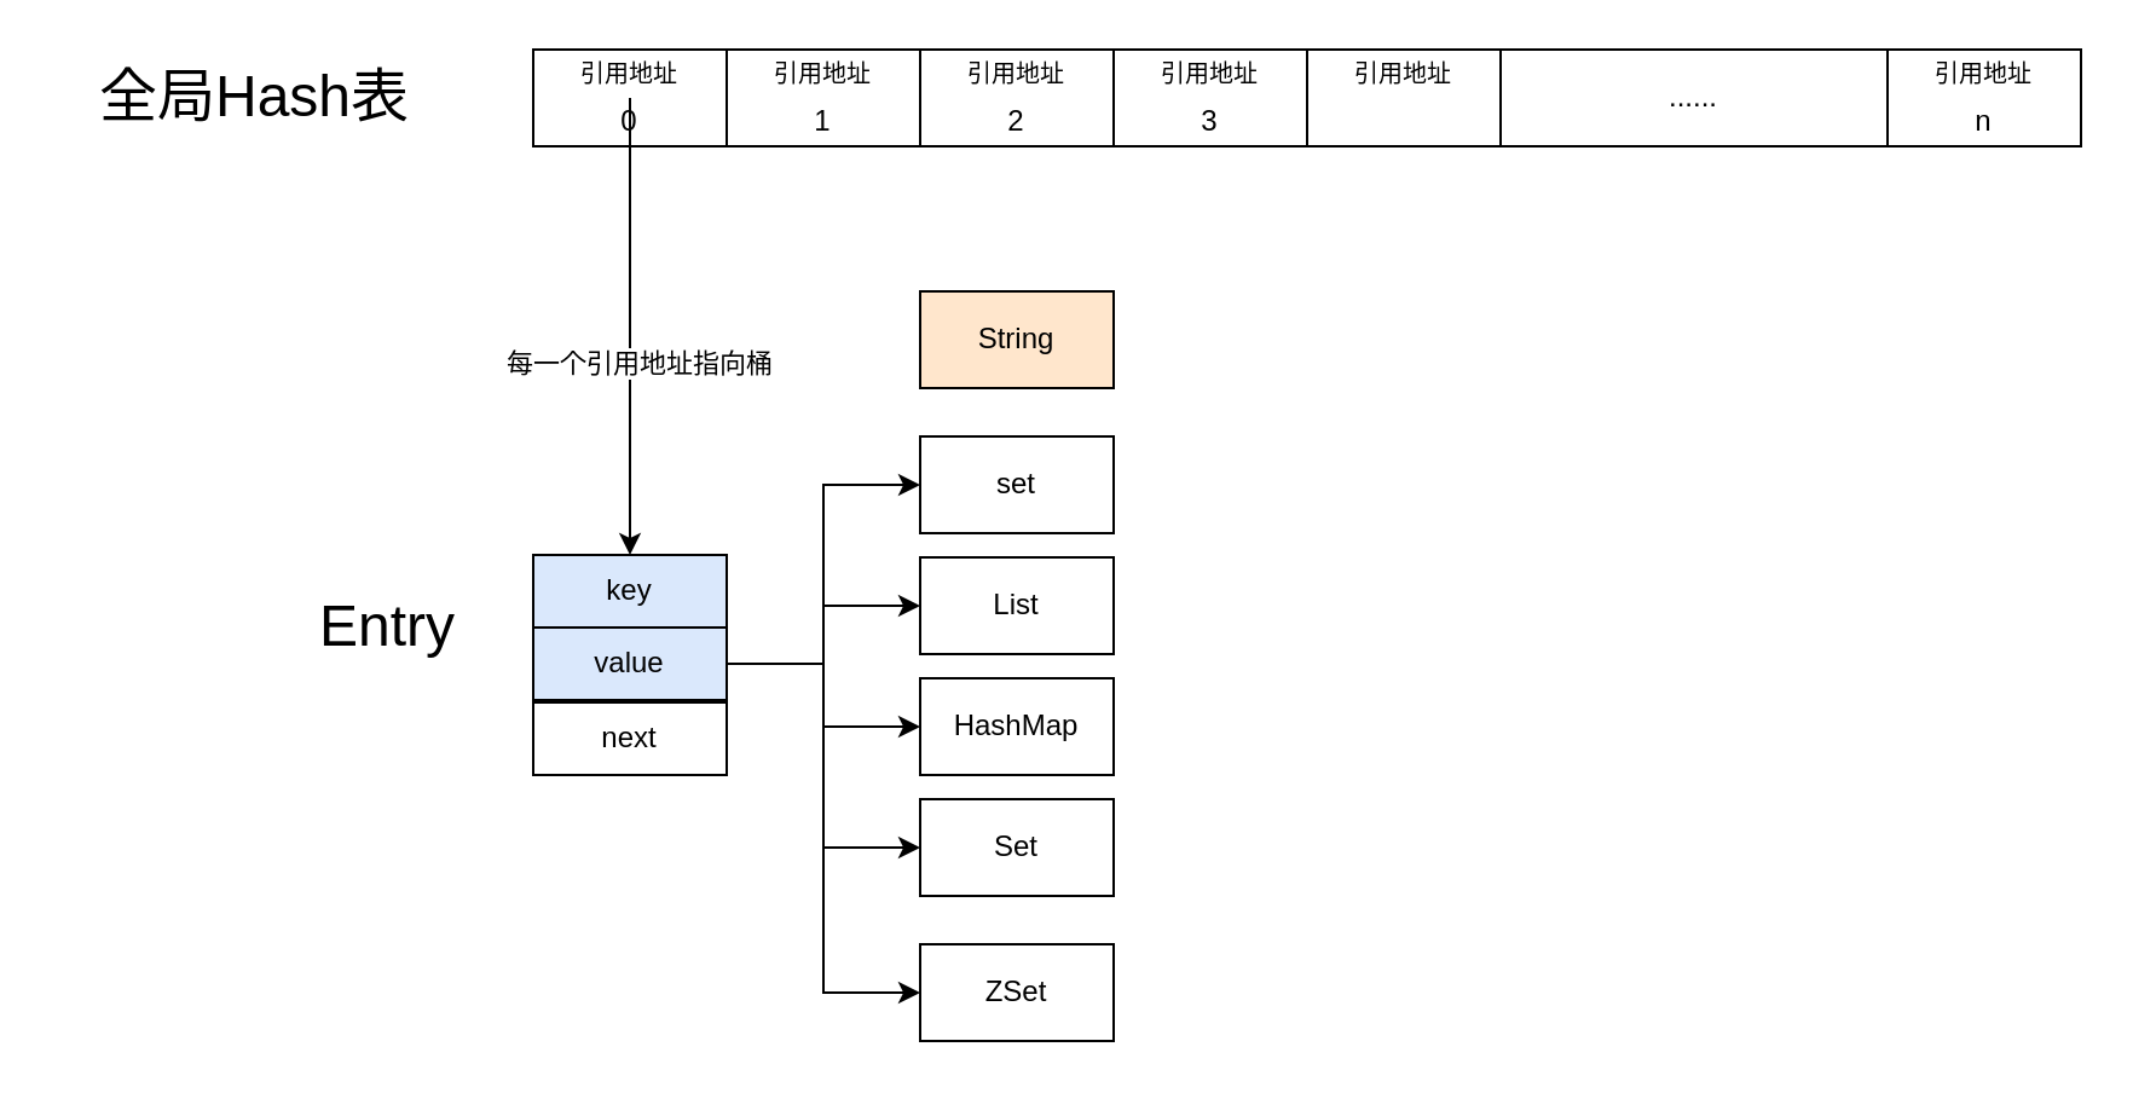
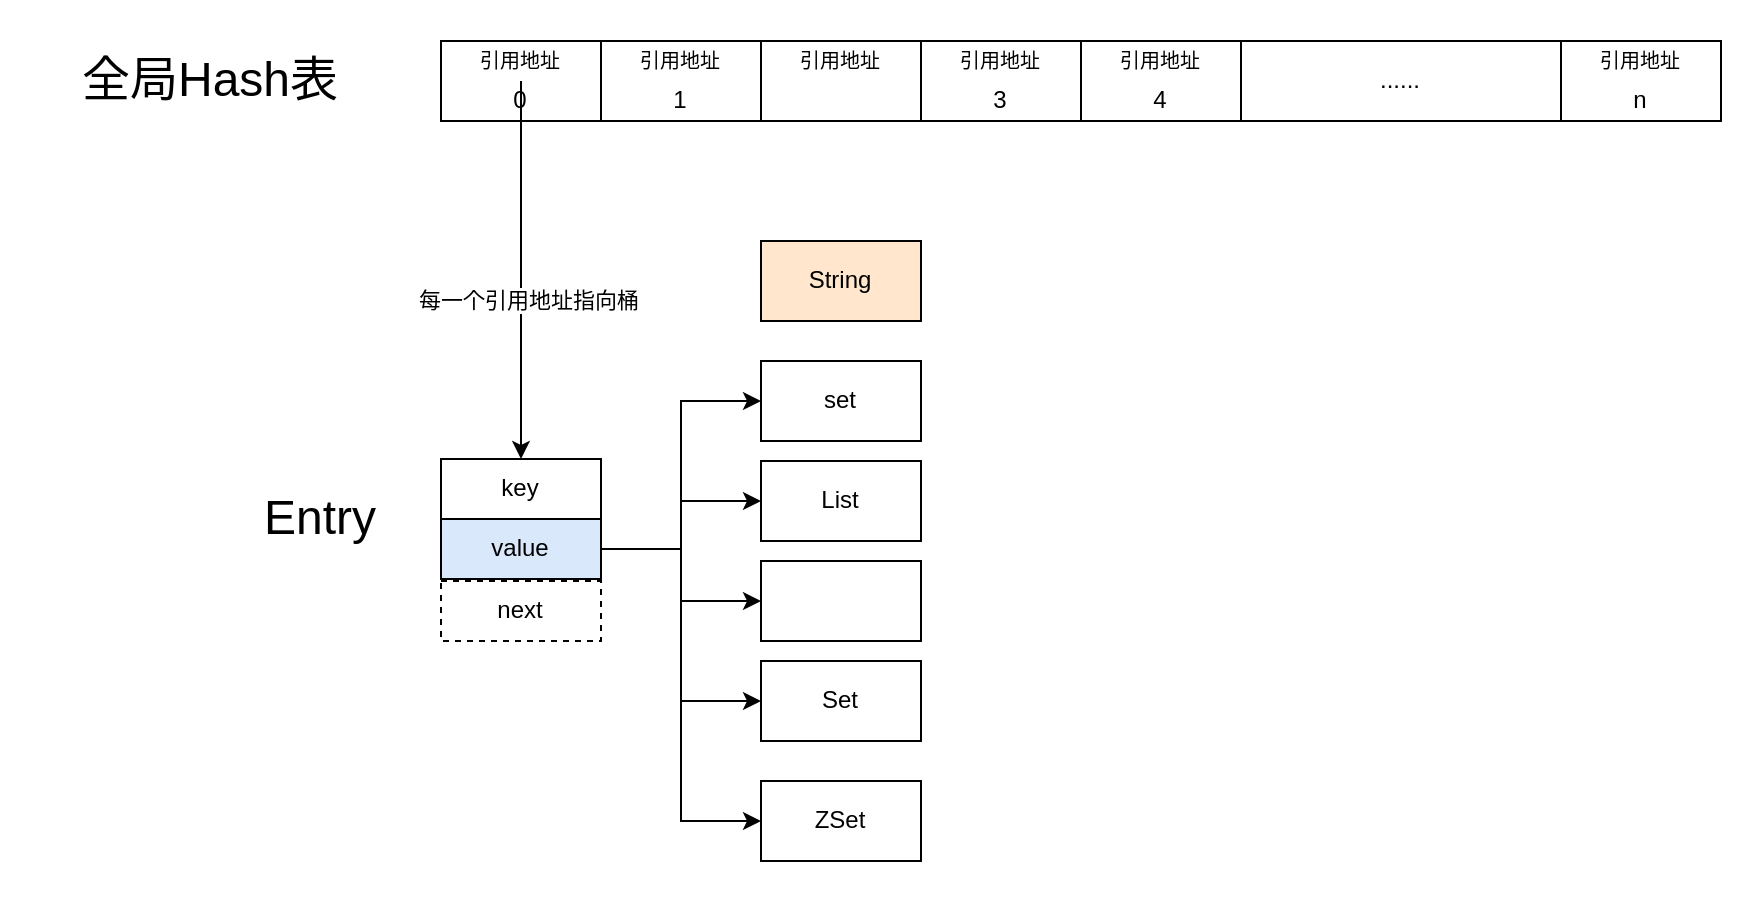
- <mxCell id="16" value="2" style="text;html=1;strokeColor=none;fillColor=none;align=center;verticalAlign=middle;whiteSpace=wrap;rounded=0;" vertex="1" parent="1"><mxGeometry x="400" y="40" width="40" height="20" as="geometry" /></mxCell>
+ <mxCell id="18" value="4" style="text;html=1;strokeColor=none;fillColor=none;align=center;verticalAlign=middle;whiteSpace=wrap;rounded=0;" vertex="1" parent="1"><mxGeometry x="560" y="40" width="40" height="20" as="geometry" /></mxCell>
- <mxCell id="34" value="key" style="rounded=0;whiteSpace=wrap;html=1;fillColor=#dae8fc;" vertex="1" parent="1"><mxGeometry x="220" y="229" width="80" height="30" as="geometry" /></mxCell>
+ <mxCell id="34" value="key" style="rounded=0;whiteSpace=wrap;html=1;" vertex="1" parent="1"><mxGeometry x="220" y="229" width="80" height="30" as="geometry" /></mxCell>
- <mxCell id="23" value="HashMap" style="text;html=1;strokeColor=none;fillColor=none;align=center;verticalAlign=middle;whiteSpace=wrap;rounded=0;" vertex="1" parent="1"><mxGeometry x="400" y="290" width="40" height="20" as="geometry" /></mxCell>
- <mxCell id="45" value="next" style="rounded=0;whiteSpace=wrap;html=1;" vertex="1" parent="1"><mxGeometry x="220" y="290" width="80" height="30" as="geometry" /></mxCell>
+ <mxCell id="45" value="next" style="rounded=0;whiteSpace=wrap;html=1;dashed=1;" vertex="1" parent="1"><mxGeometry x="220" y="290" width="80" height="30" as="geometry" /></mxCell>
